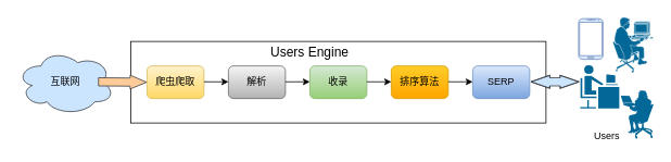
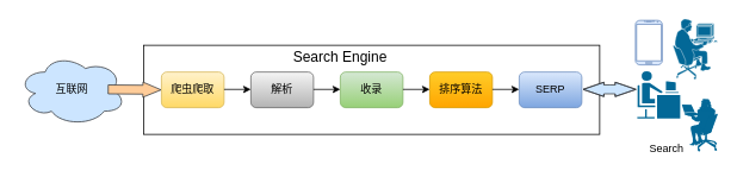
- <mxCell id="20" value="Users Engine" style="text;html=1;strokeColor=none;fillColor=none;align=center;verticalAlign=middle;whiteSpace=wrap;rounded=0;fontSize=16;" vertex="1" parent="1"><mxGeometry x="320" y="48" width="120" height="30" as="geometry" /></mxCell>
+ <mxCell id="20" value="Search Engine" style="text;html=1;strokeColor=none;fillColor=none;align=center;verticalAlign=middle;whiteSpace=wrap;rounded=0;fontSize=16;" vertex="1" parent="1"><mxGeometry x="320" y="48" width="120" height="30" as="geometry" /></mxCell>
- <mxCell id="19" value="Users" style="text;html=1;strokeColor=none;fillColor=none;align=center;verticalAlign=middle;whiteSpace=wrap;rounded=0;" parent="1" vertex="1"><mxGeometry x="715" y="156" width="60" height="20" as="geometry" /></mxCell>
+ <mxCell id="19" value="Search" style="text;html=1;strokeColor=none;fillColor=none;align=center;verticalAlign=middle;whiteSpace=wrap;rounded=0;" parent="1" vertex="1"><mxGeometry x="715" y="156" width="60" height="20" as="geometry" /></mxCell>
